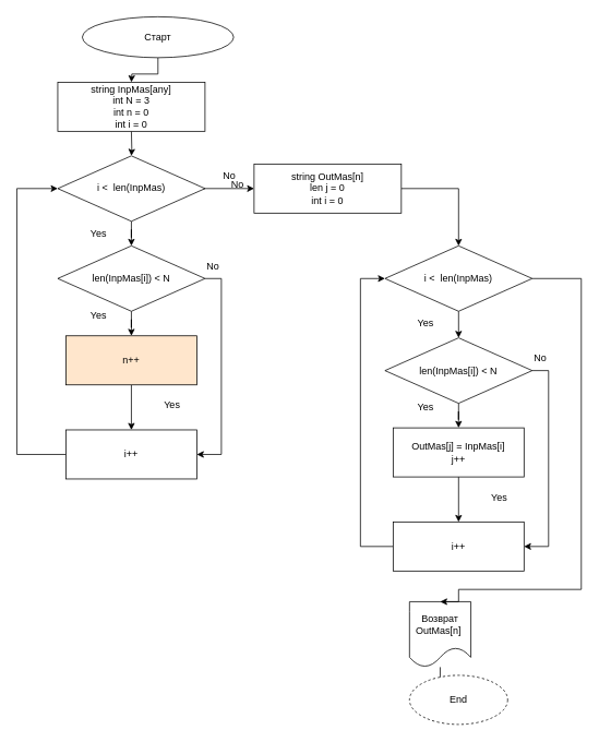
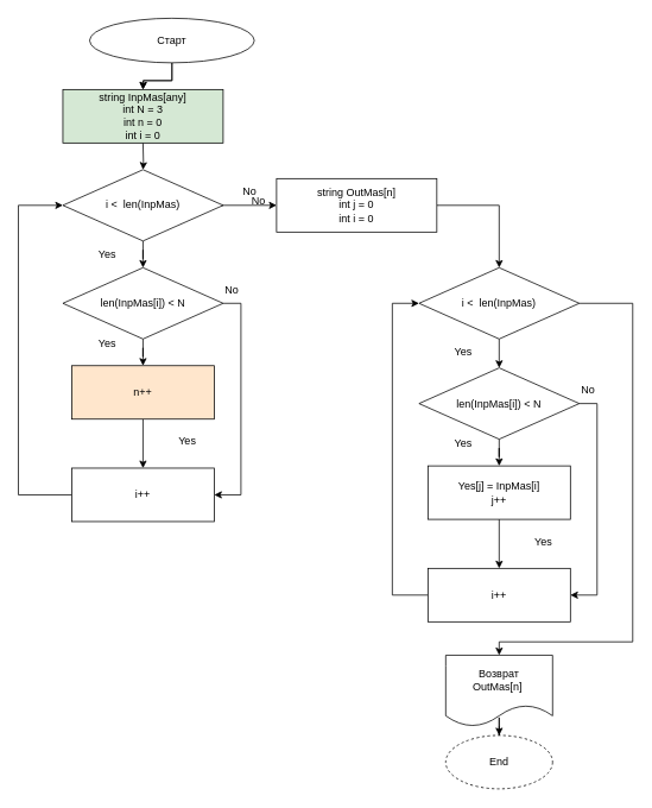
+ <mxCell id="3" value="" style="edgeStyle=orthogonalEdgeStyle;rounded=0;orthogonalLoop=1;jettySize=auto;html=1;fontSize=14;" parent="1" source="4" target="16" edge="1"><mxGeometry relative="1" as="geometry" /></mxCell>
- <mxCell id="16" value="&lt;font style=&quot;vertical-align: inherit;&quot;&gt;string InpMas[any]&lt;br&gt;&lt;/font&gt;int N = 3&lt;br&gt;int n = 0&lt;br&gt;int i = 0" style="whiteSpace=wrap;html=1;" parent="1" vertex="1"><mxGeometry x="70" y="100" width="180" height="60" as="geometry" /></mxCell>
+ <mxCell id="16" value="&lt;font style=&quot;vertical-align: inherit;&quot;&gt;string InpMas[any]&lt;br&gt;&lt;/font&gt;int N = 3&lt;br&gt;int n = 0&lt;br&gt;int i = 0" style="whiteSpace=wrap;html=1;fillColor=#d5e8d4;" parent="1" vertex="1"><mxGeometry x="70" y="100" width="180" height="60" as="geometry" /></mxCell>
- <mxCell id="26" value="&lt;font style=&quot;vertical-align: inherit;&quot;&gt;string OutMas[n]&lt;br&gt;&lt;/font&gt;len j = 0&lt;br&gt;int i = 0" style="whiteSpace=wrap;html=1;" vertex="1" parent="1"><mxGeometry x="310" y="200" width="180" height="60" as="geometry" /></mxCell>
+ <mxCell id="26" value="&lt;font style=&quot;vertical-align: inherit;&quot;&gt;string OutMas[n]&lt;br&gt;&lt;/font&gt;int j = 0&lt;br&gt;int i = 0" style="whiteSpace=wrap;html=1;" vertex="1" parent="1"><mxGeometry x="310" y="200" width="180" height="60" as="geometry" /></mxCell>
- <mxCell id="36" value="OutMas[j] = InpMas[i]&lt;br&gt;j++" style="whiteSpace=wrap;html=1;" vertex="1" parent="1"><mxGeometry x="480" y="522.5" width="160" height="60" as="geometry" /></mxCell>
+ <mxCell id="36" value="Yes[j] = InpMas[i]&lt;br&gt;j++" style="whiteSpace=wrap;html=1;" vertex="1" parent="1"><mxGeometry x="480" y="522.5" width="160" height="60" as="geometry" /></mxCell>
- <mxCell id="7" value="Возврат&lt;br&gt;OutMas[n]&amp;nbsp;" style="shape=document;whiteSpace=wrap;html=1;boundedLbl=1;" parent="1" vertex="1"><mxGeometry x="500" y="735" width="75" height="80" as="geometry" /></mxCell>
+ <mxCell id="7" value="Возврат&lt;br&gt;OutMas[n]&amp;nbsp;" style="shape=document;whiteSpace=wrap;html=1;boundedLbl=1;" parent="1" vertex="1"><mxGeometry x="500" y="735" width="120" height="80" as="geometry" /></mxCell>
